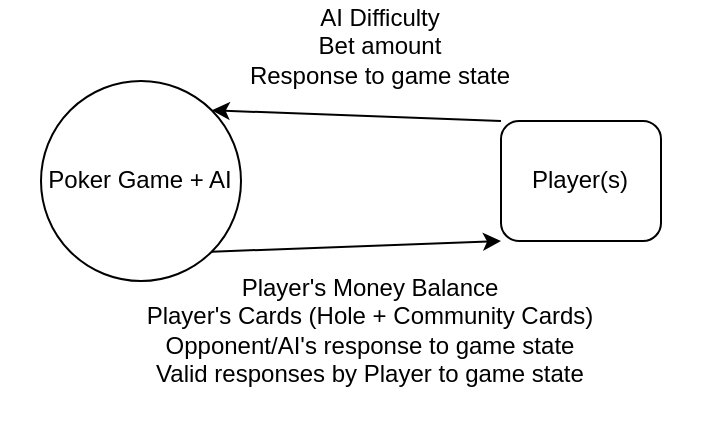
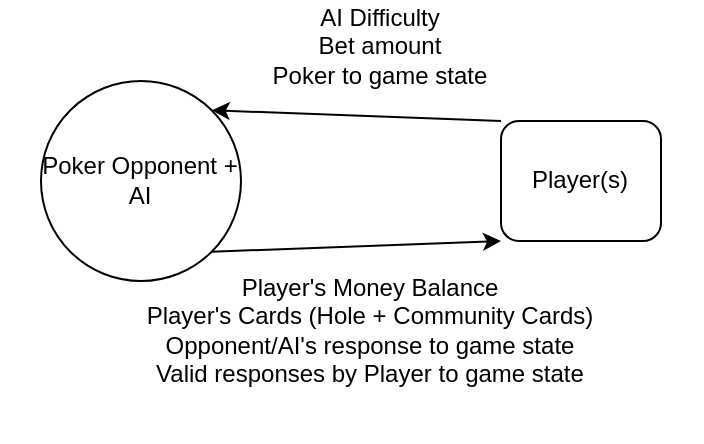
- <mxCell id="6" value="AI Difficulty&lt;br&gt;Bet amount&lt;br&gt;Response to game state&lt;br&gt;&amp;nbsp;" style="text;html=1;strokeColor=none;fillColor=none;align=center;verticalAlign=middle;whiteSpace=wrap;rounded=0;" vertex="1" parent="1"><mxGeometry x="110" y="20" width="160" height="20" as="geometry" /></mxCell>
+ <mxCell id="6" value="AI Difficulty&lt;br&gt;Bet amount&lt;br&gt;Poker to game state&lt;br&gt;&amp;nbsp;" style="text;html=1;strokeColor=none;fillColor=none;align=center;verticalAlign=middle;whiteSpace=wrap;rounded=0;" vertex="1" parent="1"><mxGeometry x="110" y="20" width="160" height="20" as="geometry" /></mxCell>
- <mxCell id="2" value="Poker Game + AI" style="ellipse;whiteSpace=wrap;html=1;aspect=fixed;" vertex="1" parent="1"><mxGeometry x="20" y="40" width="100" height="100" as="geometry" /></mxCell>
+ <mxCell id="2" value="Poker Opponent + AI" style="ellipse;whiteSpace=wrap;html=1;aspect=fixed;" vertex="1" parent="1"><mxGeometry x="20" y="40" width="100" height="100" as="geometry" /></mxCell>
